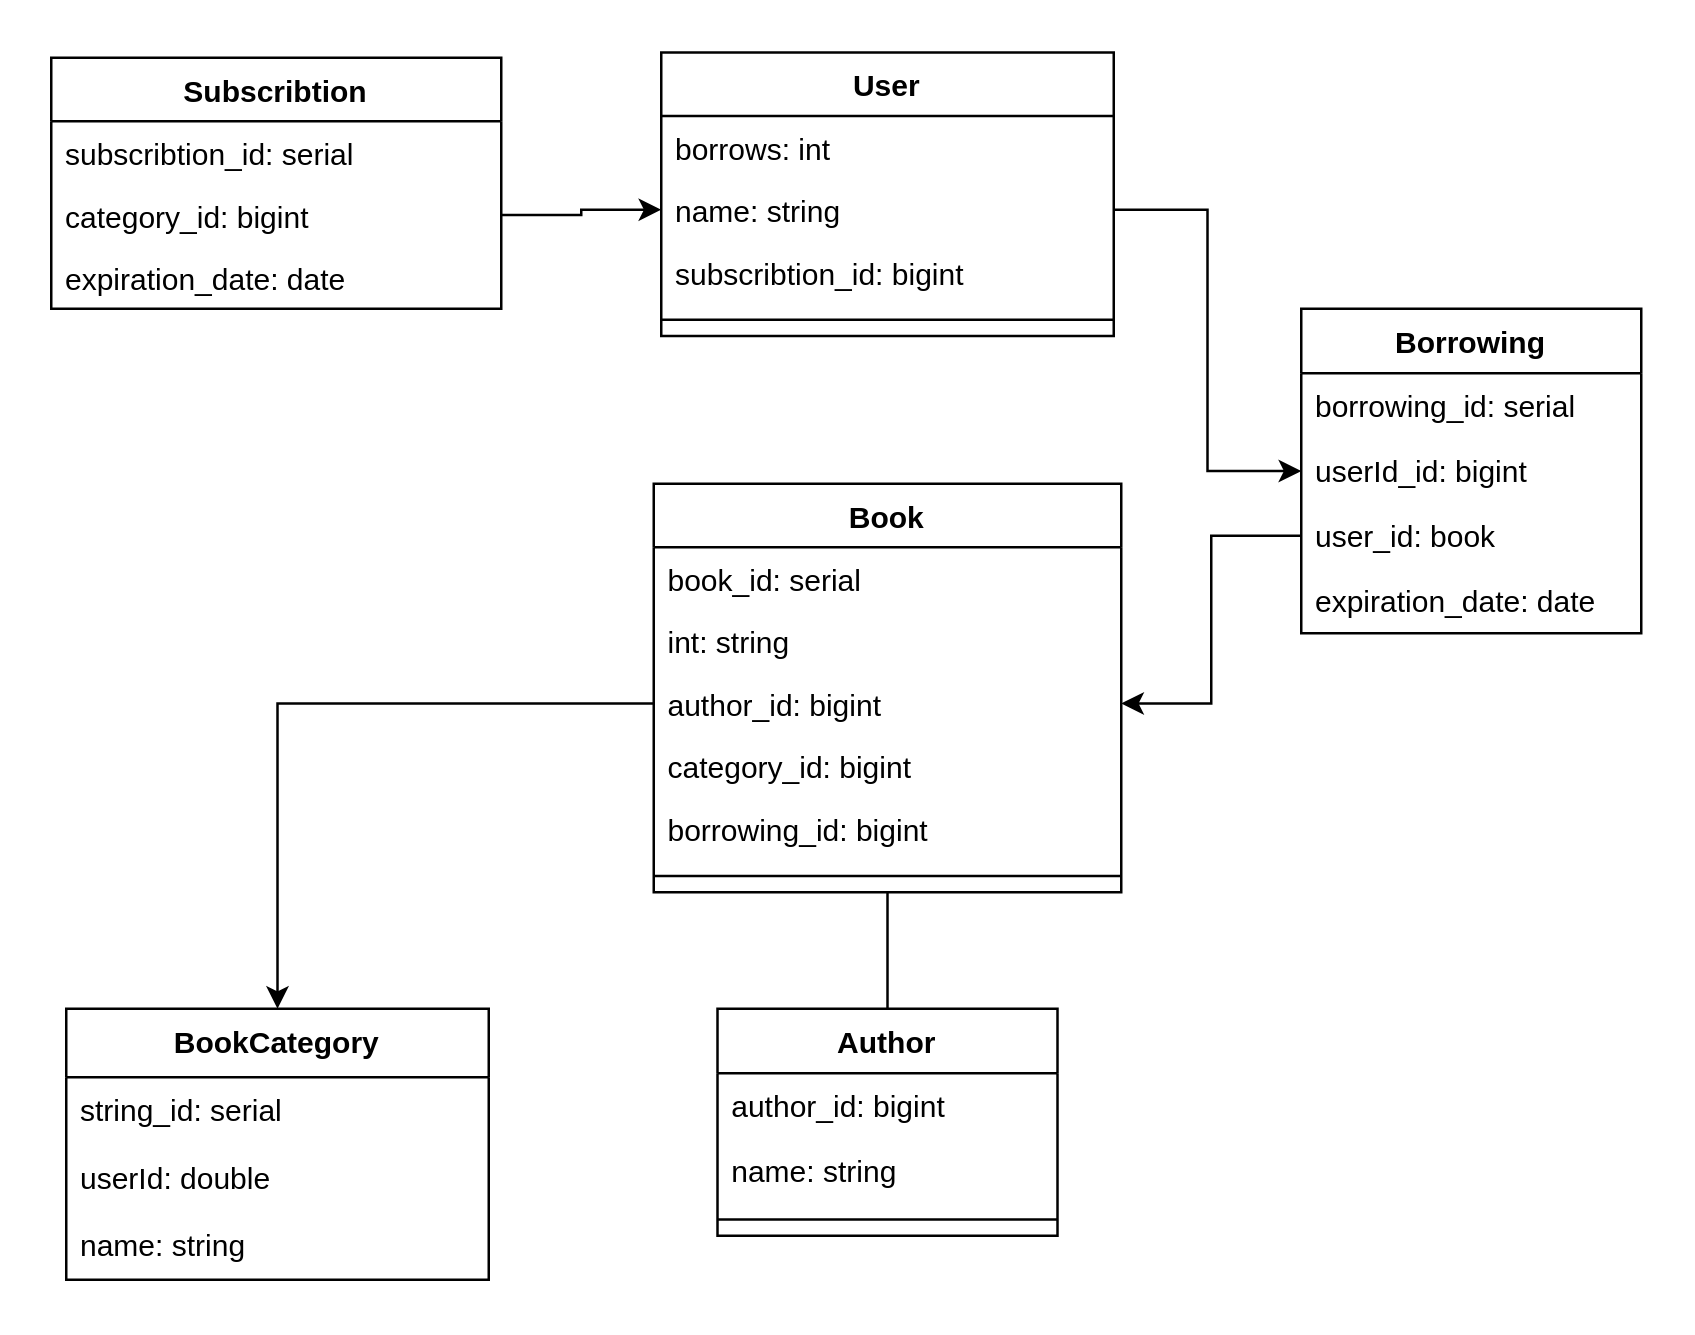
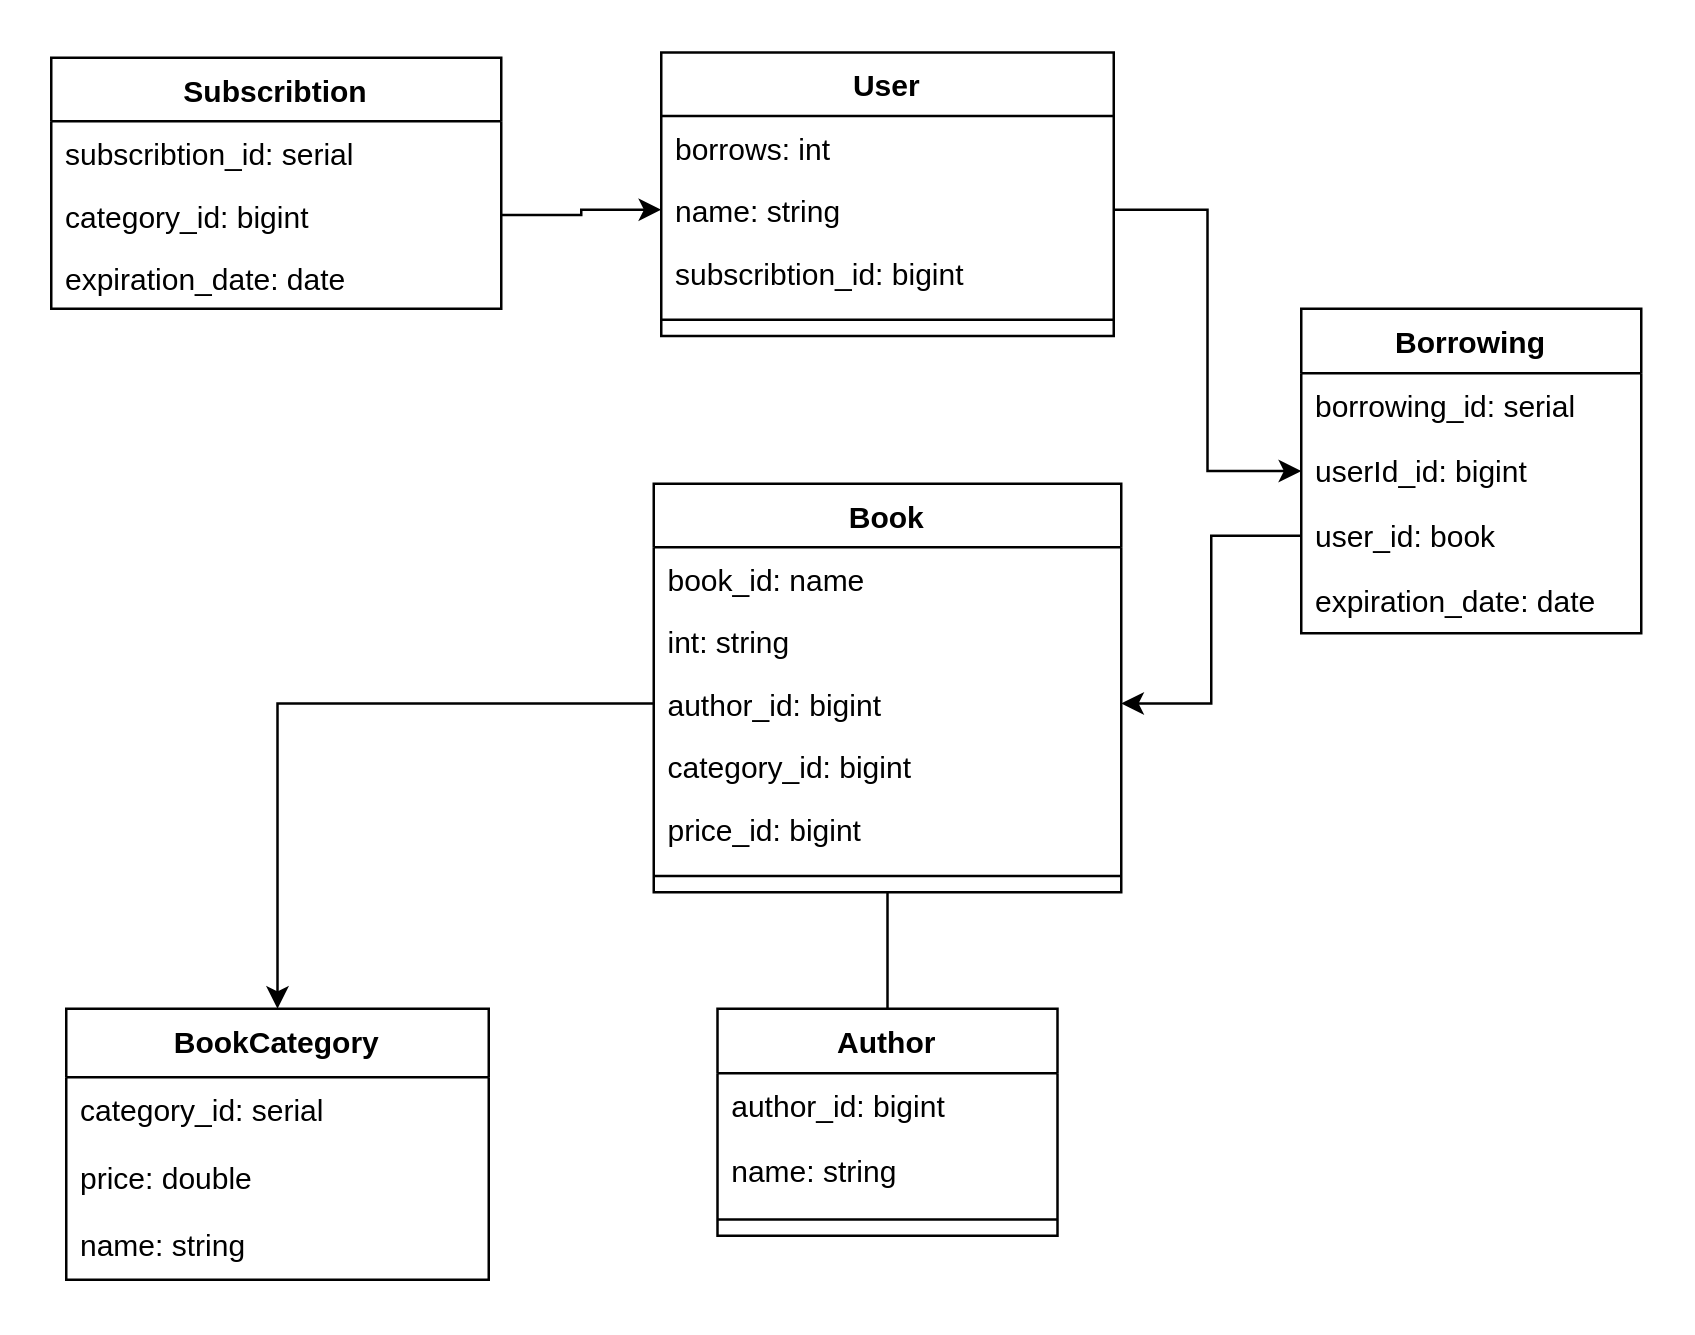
- <mxCell id="4" value="book_id: serial" style="text;strokeColor=none;fillColor=none;align=left;verticalAlign=top;spacingLeft=4;spacingRight=4;overflow=hidden;rotatable=0;points=[[0,0.5],[1,0.5]];portConstraint=eastwest;" parent="3" vertex="1"><mxGeometry y="25.385" width="187" height="25" as="geometry" /></mxCell>
+ <mxCell id="4" value="book_id: name" style="text;strokeColor=none;fillColor=none;align=left;verticalAlign=top;spacingLeft=4;spacingRight=4;overflow=hidden;rotatable=0;points=[[0,0.5],[1,0.5]];portConstraint=eastwest;" parent="3" vertex="1"><mxGeometry y="25.385" width="187" height="25" as="geometry" /></mxCell>
- <mxCell id="8" value="borrowing_id: bigint" style="text;strokeColor=none;fillColor=none;align=left;verticalAlign=top;spacingLeft=4;spacingRight=4;overflow=hidden;rotatable=0;points=[[0,0.5],[1,0.5]];portConstraint=eastwest;" parent="3" vertex="1"><mxGeometry y="125.385" width="187" height="25" as="geometry" /></mxCell>
+ <mxCell id="8" value="price_id: bigint" style="text;strokeColor=none;fillColor=none;align=left;verticalAlign=top;spacingLeft=4;spacingRight=4;overflow=hidden;rotatable=0;points=[[0,0.5],[1,0.5]];portConstraint=eastwest;" parent="3" vertex="1"><mxGeometry y="125.385" width="187" height="25" as="geometry" /></mxCell>
- <mxCell id="11" value="string_id: serial" style="text;strokeColor=none;fillColor=none;align=left;verticalAlign=top;spacingLeft=4;spacingRight=4;overflow=hidden;rotatable=0;points=[[0,0.5],[1,0.5]];portConstraint=eastwest;" parent="10" vertex="1"><mxGeometry y="27.429" width="169" height="27" as="geometry" /></mxCell>
+ <mxCell id="11" value="category_id: serial" style="text;strokeColor=none;fillColor=none;align=left;verticalAlign=top;spacingLeft=4;spacingRight=4;overflow=hidden;rotatable=0;points=[[0,0.5],[1,0.5]];portConstraint=eastwest;" parent="10" vertex="1"><mxGeometry y="27.429" width="169" height="27" as="geometry" /></mxCell>
- <mxCell id="12" value="userId: double" style="text;strokeColor=none;fillColor=none;align=left;verticalAlign=top;spacingLeft=4;spacingRight=4;overflow=hidden;rotatable=0;points=[[0,0.5],[1,0.5]];portConstraint=eastwest;" parent="10" vertex="1"><mxGeometry y="54.429" width="169" height="27" as="geometry" /></mxCell>
+ <mxCell id="12" value="price: double" style="text;strokeColor=none;fillColor=none;align=left;verticalAlign=top;spacingLeft=4;spacingRight=4;overflow=hidden;rotatable=0;points=[[0,0.5],[1,0.5]];portConstraint=eastwest;" parent="10" vertex="1"><mxGeometry y="54.429" width="169" height="27" as="geometry" /></mxCell>
